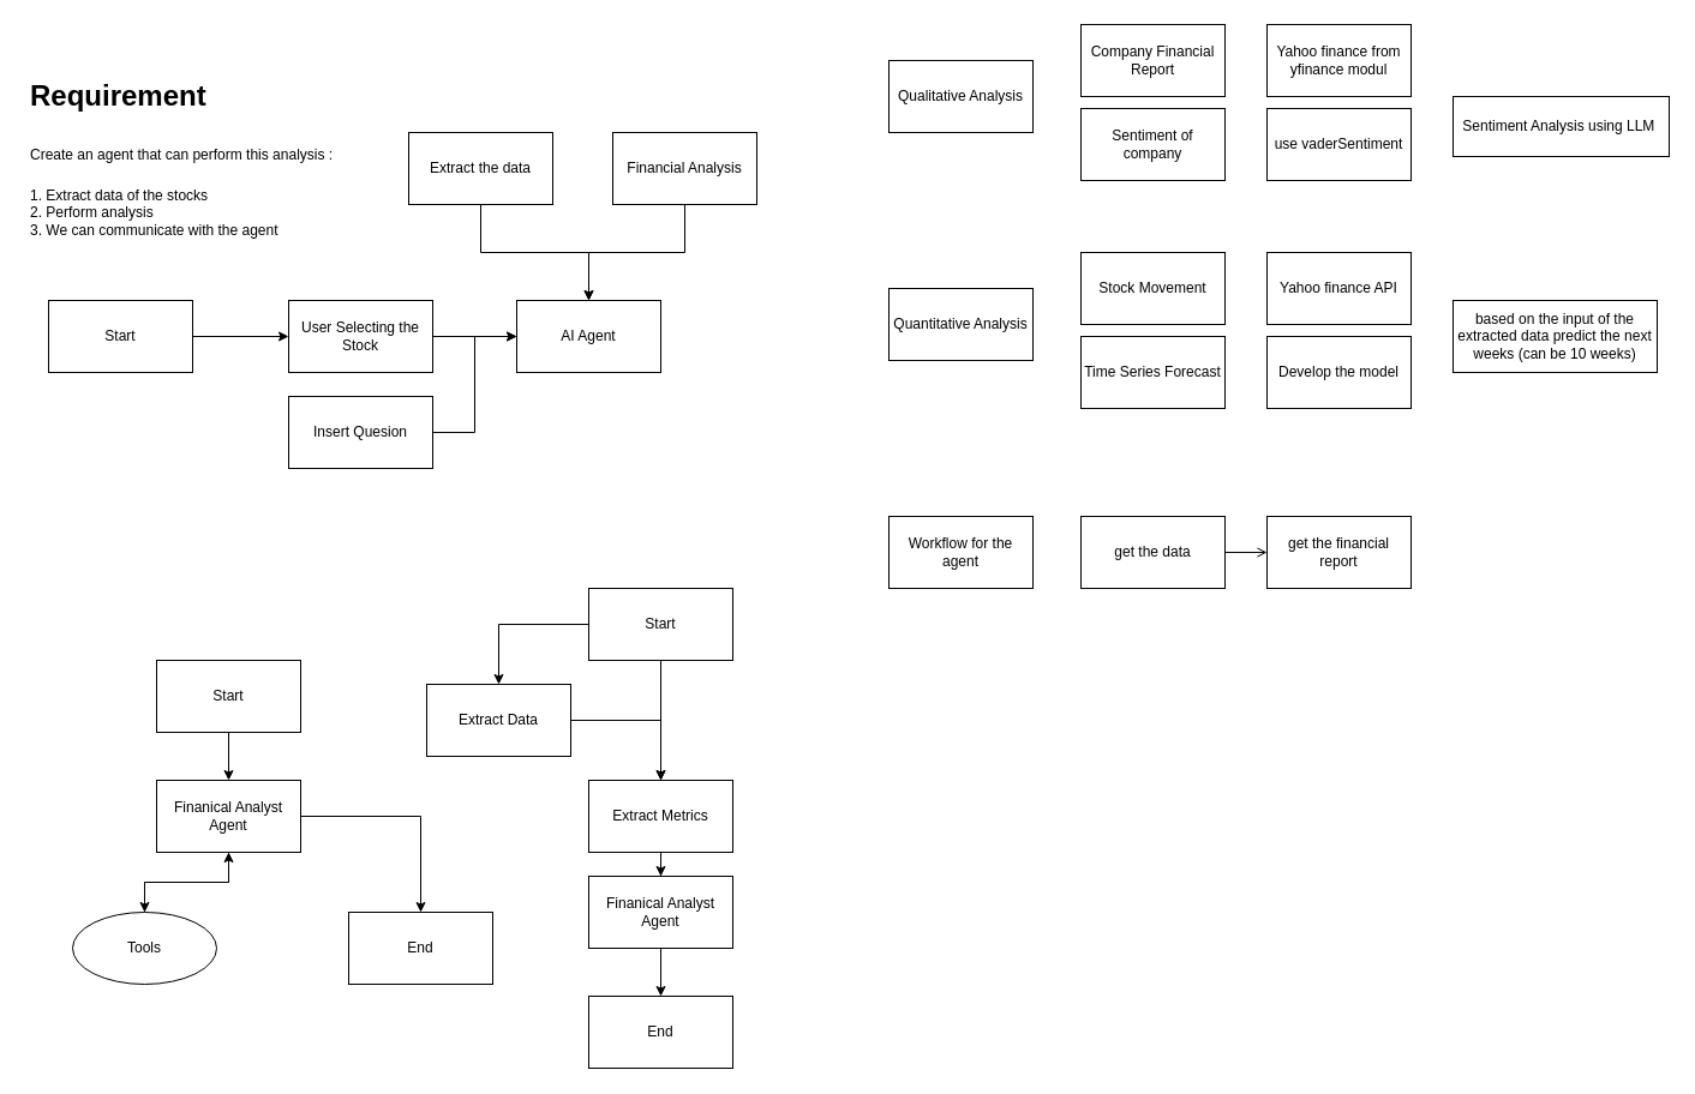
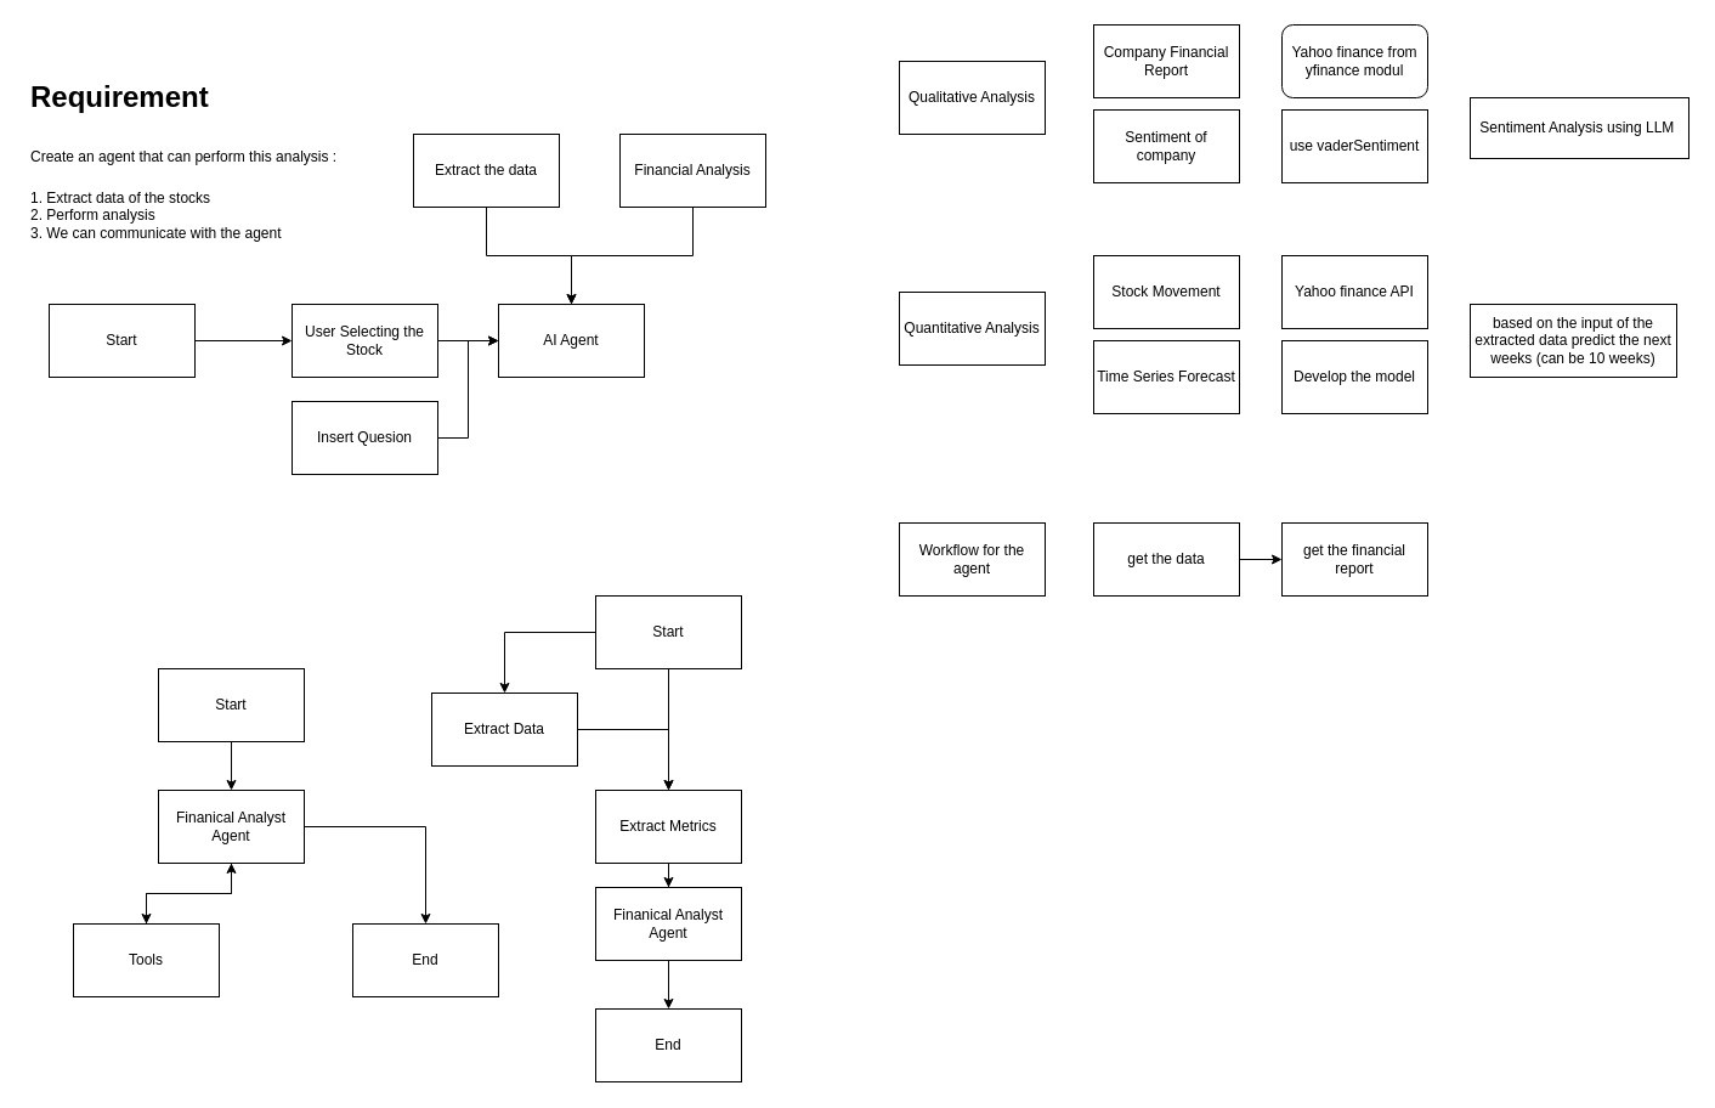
- <mxCell id="20" value="Yahoo finance from yfinance modul" style="rounded=0;whiteSpace=wrap;html=1;" parent="1" vertex="1"><mxGeometry x="1055" y="20" width="120" height="60" as="geometry" /></mxCell>
+ <mxCell id="20" value="Yahoo finance from yfinance modul" style="whiteSpace=wrap;html=1;rounded=1;" parent="1" vertex="1"><mxGeometry x="1055" y="20" width="120" height="60" as="geometry" /></mxCell>
- <mxCell id="7" value="AI Agent" style="rounded=0;whiteSpace=wrap;html=1;" parent="1" vertex="1"><mxGeometry x="430" y="250" width="120" height="60" as="geometry" /></mxCell>
+ <mxCell id="7" value="AI Agent" style="rounded=0;whiteSpace=wrap;html=1;" parent="1" vertex="1"><mxGeometry x="410" y="250" width="120" height="60" as="geometry" /></mxCell>
- <mxCell id="26" style="edgeStyle=orthogonalEdgeStyle;rounded=0;orthogonalLoop=1;jettySize=auto;html=1;endArrow=open;" parent="1" source="27" target="28" edge="1"><mxGeometry relative="1" as="geometry" /></mxCell>
+ <mxCell id="26" style="edgeStyle=orthogonalEdgeStyle;rounded=0;orthogonalLoop=1;jettySize=auto;html=1;" parent="1" source="27" target="28" edge="1"><mxGeometry relative="1" as="geometry" /></mxCell>
- <mxCell id="33" value="Tools" style="ellipse;whiteSpace=wrap;html=1;" parent="1" vertex="1"><mxGeometry x="60" y="760" width="120" height="60" as="geometry" /></mxCell>
+ <mxCell id="33" value="Tools" style="rounded=0;whiteSpace=wrap;html=1;" parent="1" vertex="1"><mxGeometry x="60" y="760" width="120" height="60" as="geometry" /></mxCell>
